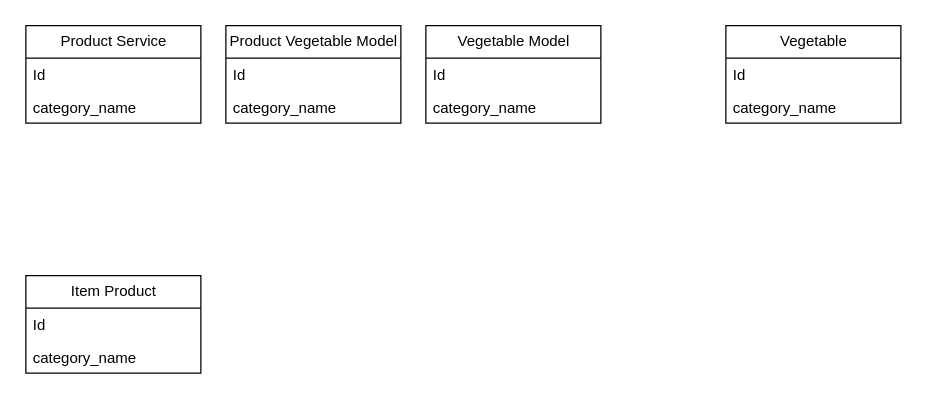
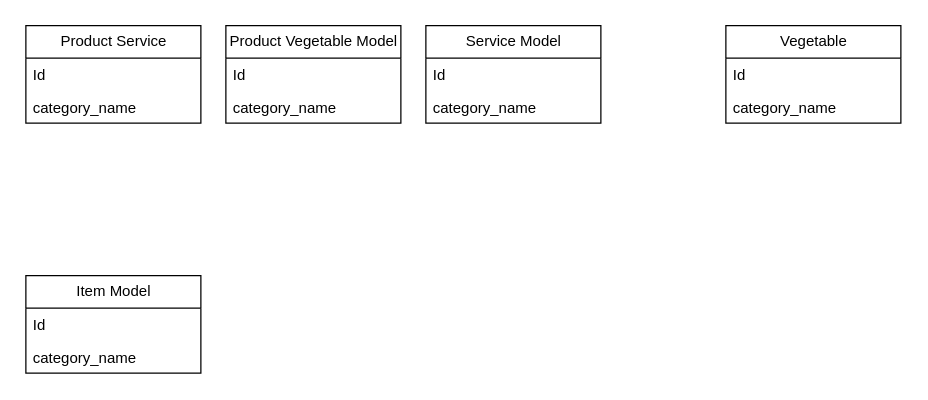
- <mxCell id="11" value="Vegetable Model" style="swimlane;fontStyle=0;childLayout=stackLayout;horizontal=1;startSize=26;fillColor=none;horizontalStack=0;resizeParent=1;resizeParentMax=0;resizeLast=0;collapsible=1;marginBottom=0;html=1;" vertex="1" parent="1"><mxGeometry x="340" y="20" width="140" height="78" as="geometry" /></mxCell>
+ <mxCell id="11" value="Service Model" style="swimlane;fontStyle=0;childLayout=stackLayout;horizontal=1;startSize=26;fillColor=none;horizontalStack=0;resizeParent=1;resizeParentMax=0;resizeLast=0;collapsible=1;marginBottom=0;html=1;" vertex="1" parent="1"><mxGeometry x="340" y="20" width="140" height="78" as="geometry" /></mxCell>
- <mxCell id="14" value="Item Product" style="swimlane;fontStyle=0;childLayout=stackLayout;horizontal=1;startSize=26;fillColor=none;horizontalStack=0;resizeParent=1;resizeParentMax=0;resizeLast=0;collapsible=1;marginBottom=0;html=1;" vertex="1" parent="1"><mxGeometry x="20" y="220" width="140" height="78" as="geometry" /></mxCell>
+ <mxCell id="14" value="Item Model" style="swimlane;fontStyle=0;childLayout=stackLayout;horizontal=1;startSize=26;fillColor=none;horizontalStack=0;resizeParent=1;resizeParentMax=0;resizeLast=0;collapsible=1;marginBottom=0;html=1;" vertex="1" parent="1"><mxGeometry x="20" y="220" width="140" height="78" as="geometry" /></mxCell>
